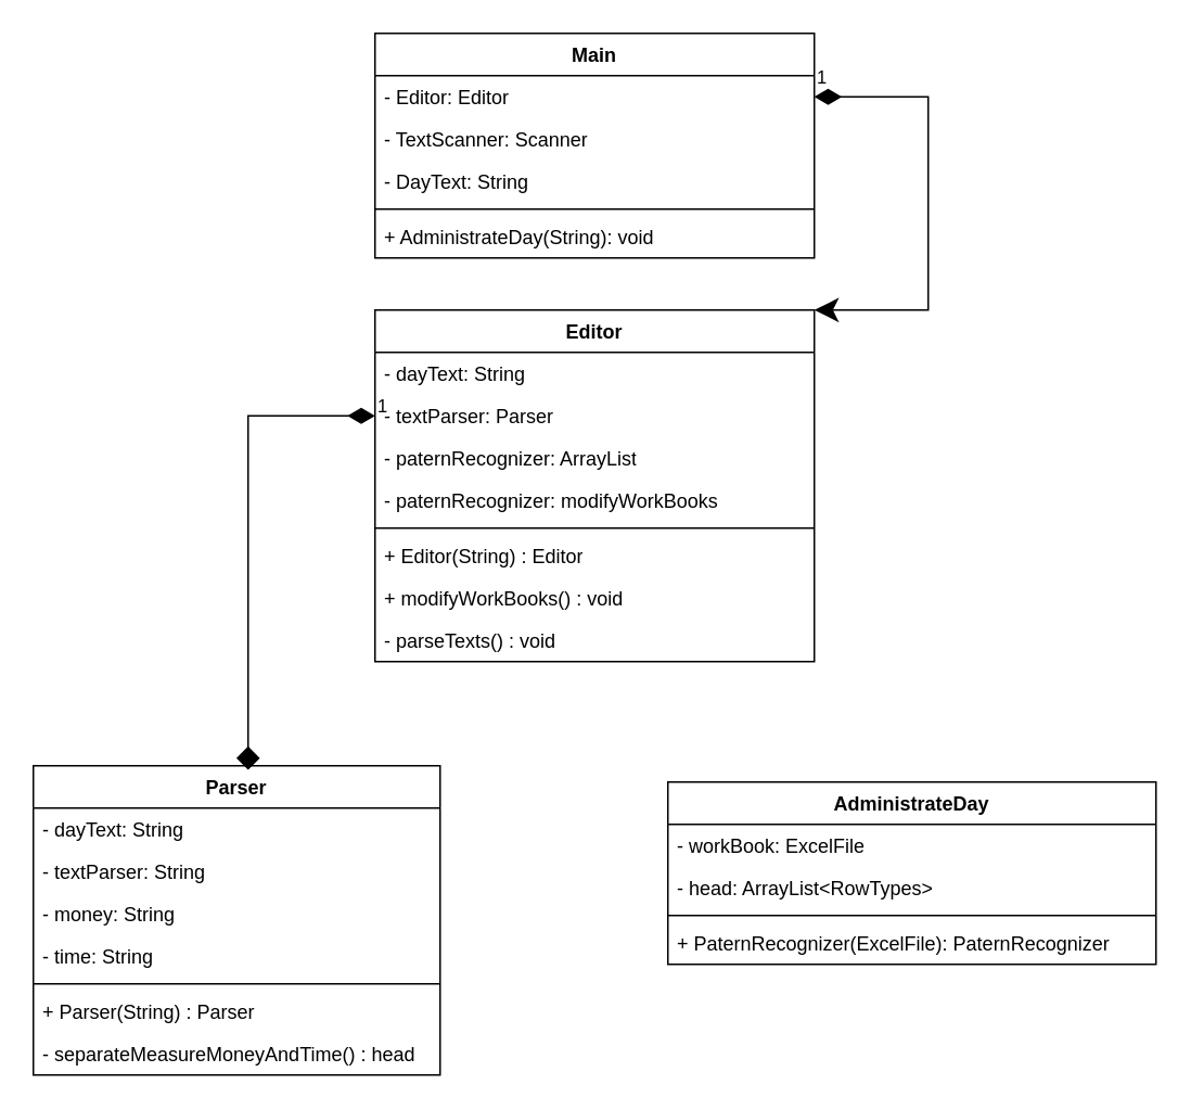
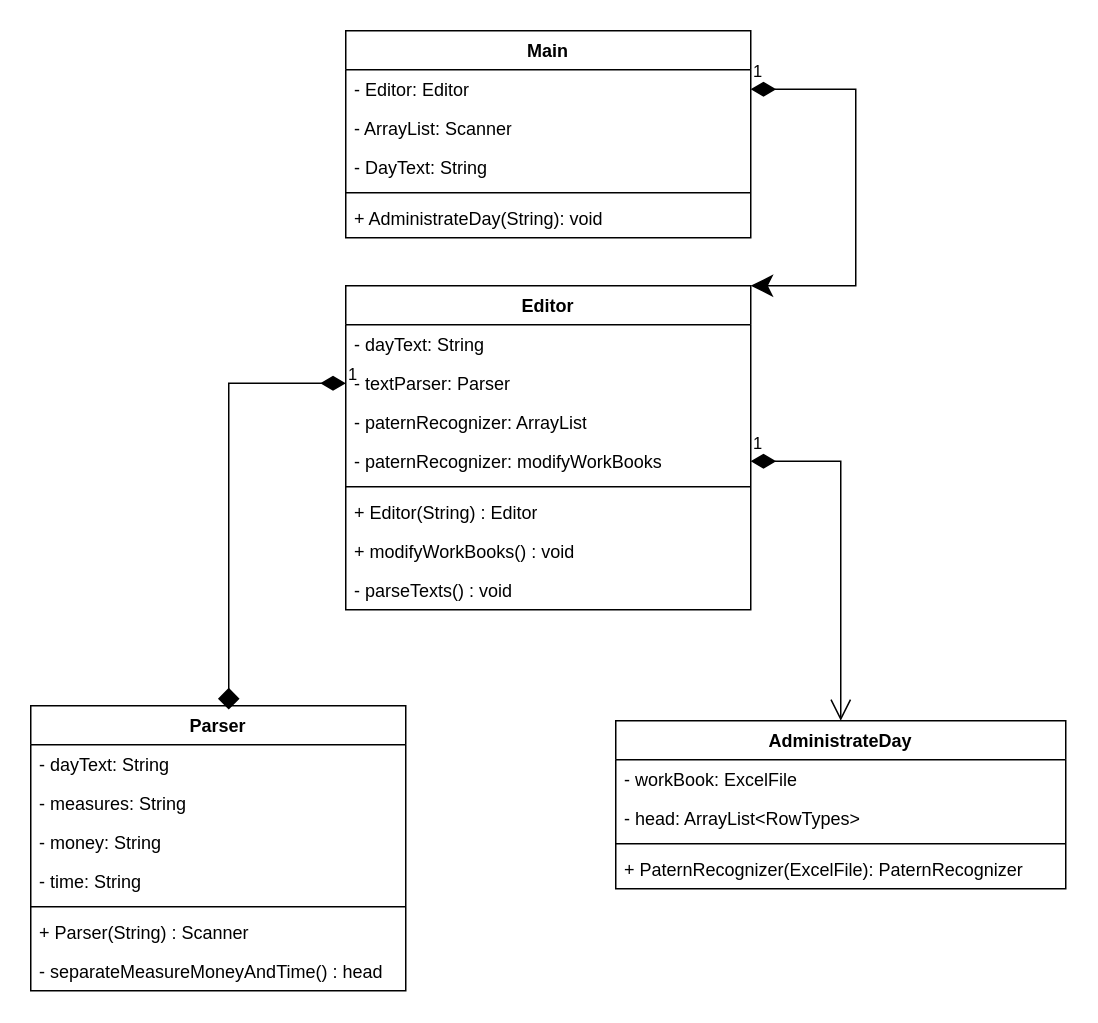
- <mxCell id="28" value="- TextScanner: Scanner" style="text;strokeColor=none;fillColor=none;align=left;verticalAlign=top;spacingLeft=4;spacingRight=4;overflow=hidden;rotatable=0;points=[[0,0.5],[1,0.5]];portConstraint=eastwest;whiteSpace=wrap;html=1;" vertex="1" parent="26"><mxGeometry y="52" width="270" height="26" as="geometry" /></mxCell>
+ <mxCell id="28" value="- ArrayList: Scanner" style="text;strokeColor=none;fillColor=none;align=left;verticalAlign=top;spacingLeft=4;spacingRight=4;overflow=hidden;rotatable=0;points=[[0,0.5],[1,0.5]];portConstraint=eastwest;whiteSpace=wrap;html=1;" vertex="1" parent="26"><mxGeometry y="52" width="270" height="26" as="geometry" /></mxCell>
+ <mxCell id="25" value="1" style="endArrow=open;html=1;endSize=12;startArrow=diamondThin;startSize=14;startFill=1;edgeStyle=orthogonalEdgeStyle;align=left;verticalAlign=bottom;rounded=0;entryX=0.5;entryY=0;entryDx=0;entryDy=0;exitX=1;exitY=0.5;exitDx=0;exitDy=0;" edge="1" parent="1" source="6" target="19"><mxGeometry x="-1" y="3" relative="1" as="geometry"><mxPoint x="500" y="300" as="sourcePoint" /><mxPoint x="660" y="300" as="targetPoint" /></mxGeometry></mxCell>
- <mxCell id="13" value="- textParser: String" style="text;strokeColor=none;fillColor=none;align=left;verticalAlign=top;spacingLeft=4;spacingRight=4;overflow=hidden;rotatable=0;points=[[0,0.5],[1,0.5]];portConstraint=eastwest;whiteSpace=wrap;html=1;" vertex="1" parent="11"><mxGeometry y="52" width="250" height="26" as="geometry" /></mxCell>
+ <mxCell id="13" value="- measures: String" style="text;strokeColor=none;fillColor=none;align=left;verticalAlign=top;spacingLeft=4;spacingRight=4;overflow=hidden;rotatable=0;points=[[0,0.5],[1,0.5]];portConstraint=eastwest;whiteSpace=wrap;html=1;" vertex="1" parent="11"><mxGeometry y="52" width="250" height="26" as="geometry" /></mxCell>
- <mxCell id="17" value="+ Parser(String) : Parser&amp;nbsp;" style="text;strokeColor=none;fillColor=none;align=left;verticalAlign=top;spacingLeft=4;spacingRight=4;overflow=hidden;rotatable=0;points=[[0,0.5],[1,0.5]];portConstraint=eastwest;whiteSpace=wrap;html=1;" vertex="1" parent="11"><mxGeometry y="138" width="250" height="26" as="geometry" /></mxCell>
+ <mxCell id="17" value="+ Parser(String) : Scanner&amp;nbsp;" style="text;strokeColor=none;fillColor=none;align=left;verticalAlign=top;spacingLeft=4;spacingRight=4;overflow=hidden;rotatable=0;points=[[0,0.5],[1,0.5]];portConstraint=eastwest;whiteSpace=wrap;html=1;" vertex="1" parent="11"><mxGeometry y="138" width="250" height="26" as="geometry" /></mxCell>
